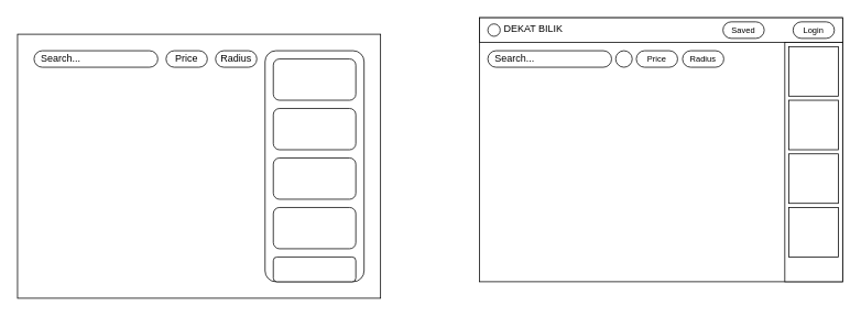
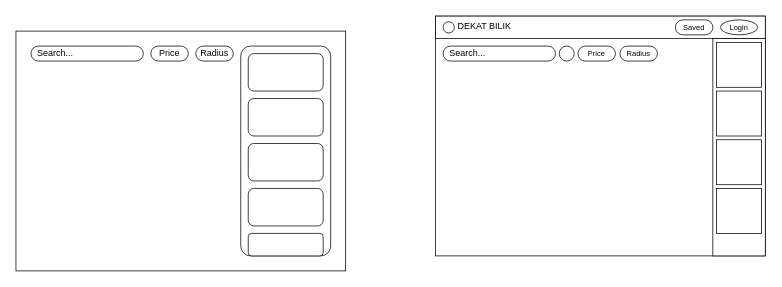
- <mxCell id="22" value="&lt;font style=&quot;font-size: 10px;&quot;&gt;Saved&lt;/font&gt;" style="rounded=1;whiteSpace=wrap;html=1;arcSize=50;" vertex="1" parent="1"><mxGeometry x="875" y="26" width="50" height="20" as="geometry" /></mxCell>
+ <mxCell id="22" value="&lt;font style=&quot;font-size: 10px;&quot;&gt;Saved&lt;/font&gt;" style="rounded=1;whiteSpace=wrap;html=1;arcSize=50;" vertex="1" parent="1"><mxGeometry x="900" y="26" width="50" height="20" as="geometry" /></mxCell>
- <mxCell id="23" value="&lt;font style=&quot;font-size: 10px;&quot;&gt;Login&lt;/font&gt;" style="rounded=1;whiteSpace=wrap;html=1;arcSize=50;" vertex="1" parent="1"><mxGeometry x="960" y="26" width="50" height="20" as="geometry" /></mxCell>
+ <mxCell id="23" value="&lt;font style=&quot;font-size: 10px;&quot;&gt;Login&lt;/font&gt;" style="ellipse;whiteSpace=wrap;html=1;arcSize=50;" vertex="1" parent="1"><mxGeometry x="960" y="26" width="50" height="20" as="geometry" /></mxCell>
